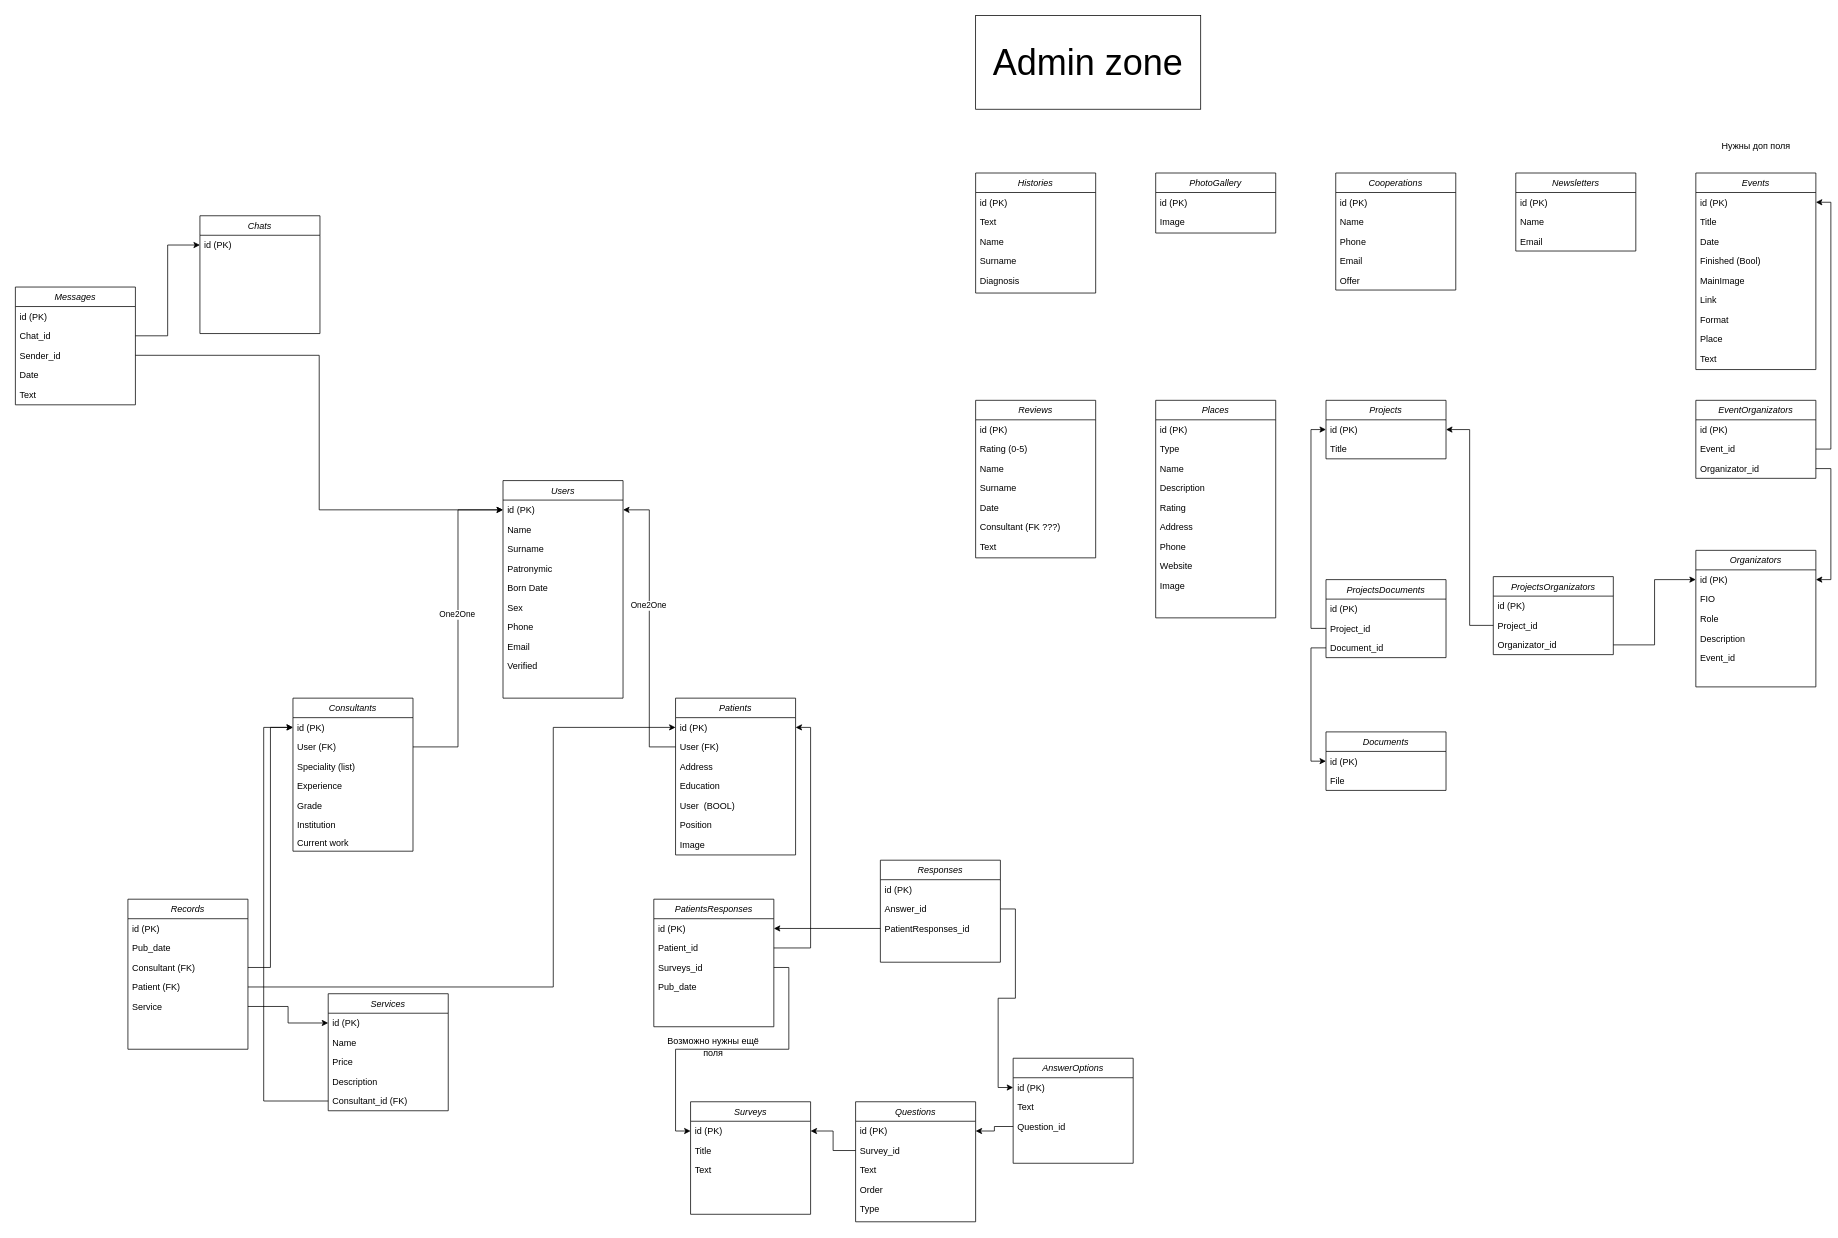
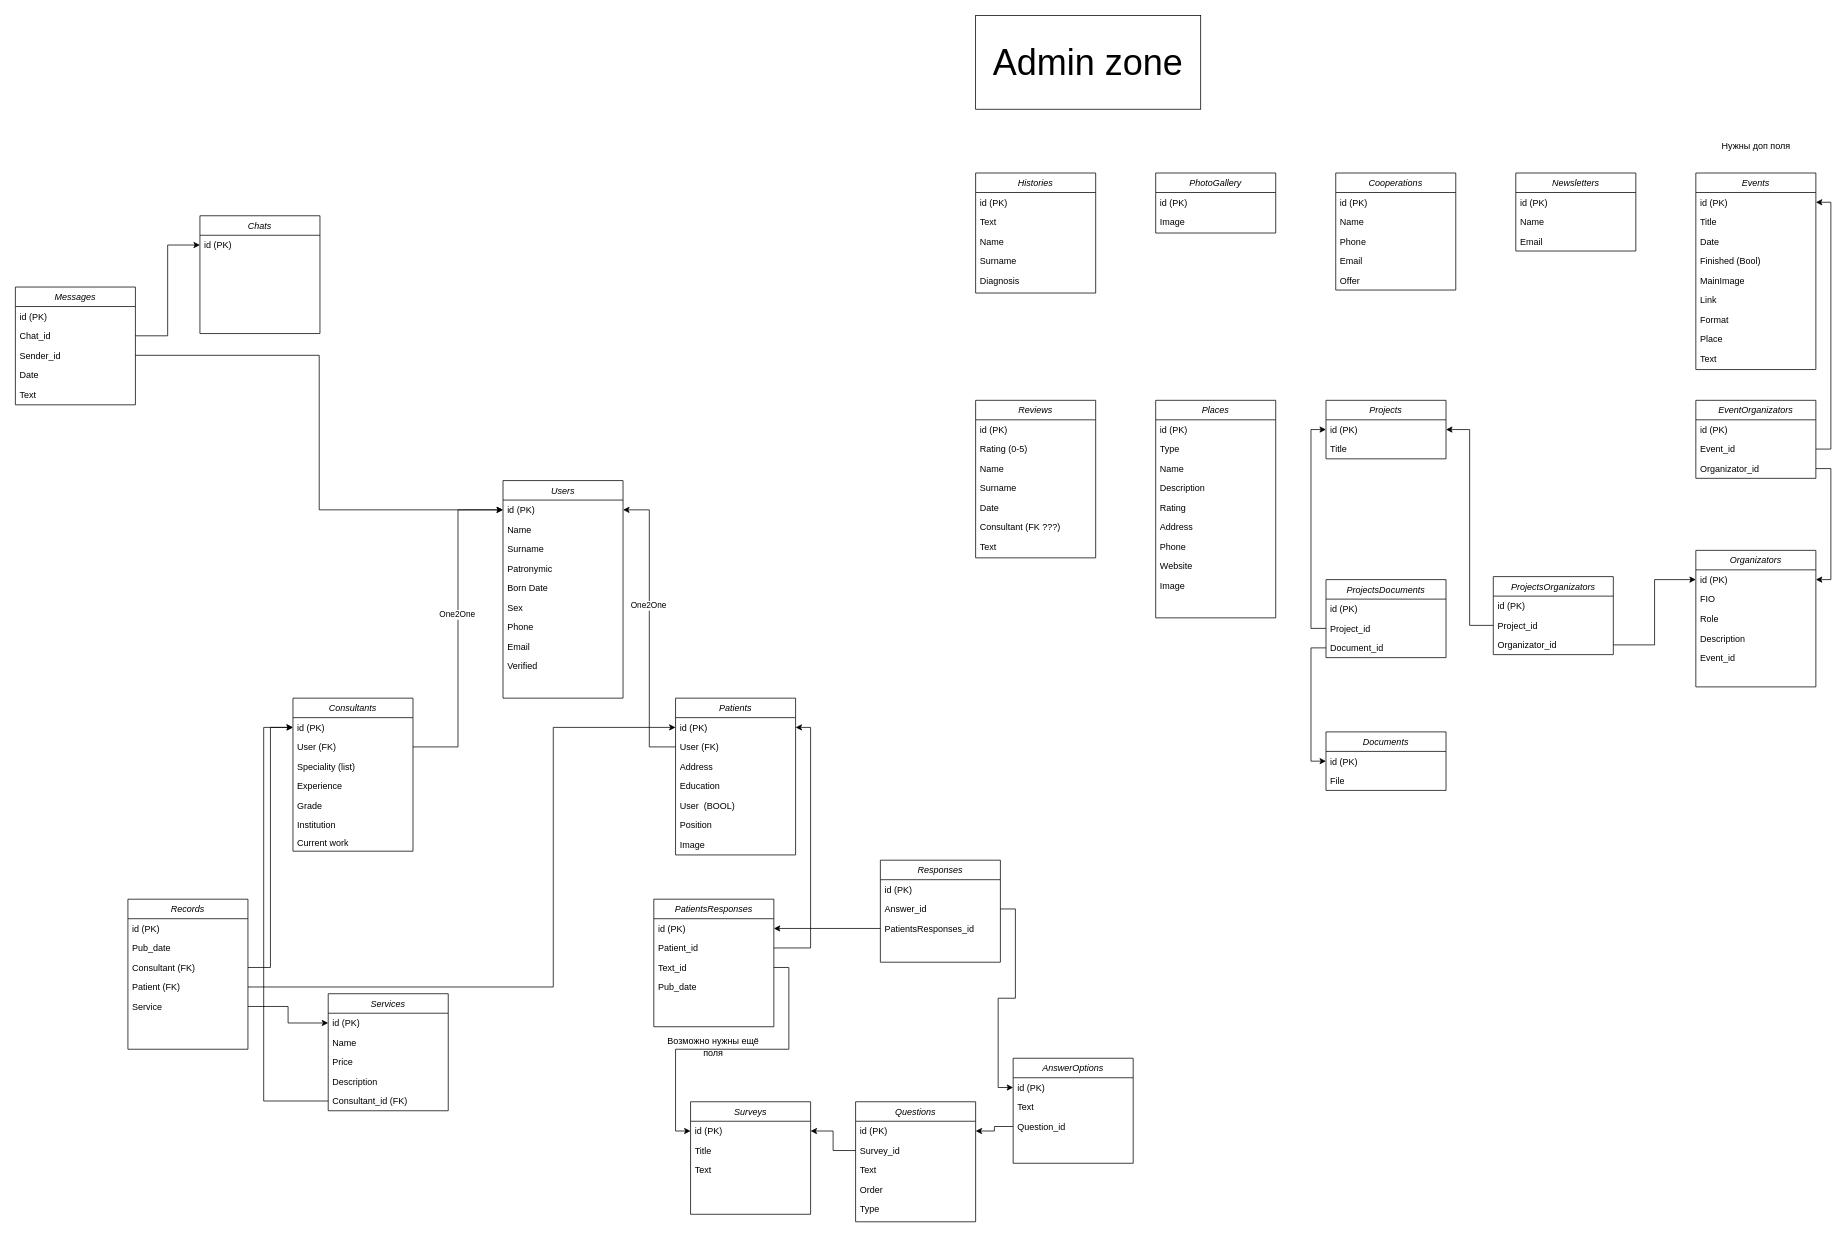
- <mxCell id="35" value="PatientResponses_id" style="text;align=left;verticalAlign=top;spacingLeft=4;spacingRight=4;overflow=hidden;rotatable=0;points=[[0,0.5],[1,0.5]];portConstraint=eastwest;rounded=0;shadow=0;html=0;" parent="32" vertex="1"><mxGeometry y="78" width="160" height="26" as="geometry" /></mxCell>
+ <mxCell id="35" value="PatientsResponses_id" style="text;align=left;verticalAlign=top;spacingLeft=4;spacingRight=4;overflow=hidden;rotatable=0;points=[[0,0.5],[1,0.5]];portConstraint=eastwest;rounded=0;shadow=0;html=0;" parent="32" vertex="1"><mxGeometry y="78" width="160" height="26" as="geometry" /></mxCell>
- <mxCell id="89" value="Surveys_id" style="text;align=left;verticalAlign=top;spacingLeft=4;spacingRight=4;overflow=hidden;rotatable=0;points=[[0,0.5],[1,0.5]];portConstraint=eastwest;rounded=0;shadow=0;html=0;" parent="86" vertex="1"><mxGeometry y="78" width="160" height="26" as="geometry" /></mxCell>
+ <mxCell id="89" value="Text_id" style="text;align=left;verticalAlign=top;spacingLeft=4;spacingRight=4;overflow=hidden;rotatable=0;points=[[0,0.5],[1,0.5]];portConstraint=eastwest;rounded=0;shadow=0;html=0;" parent="86" vertex="1"><mxGeometry y="78" width="160" height="26" as="geometry" /></mxCell>
